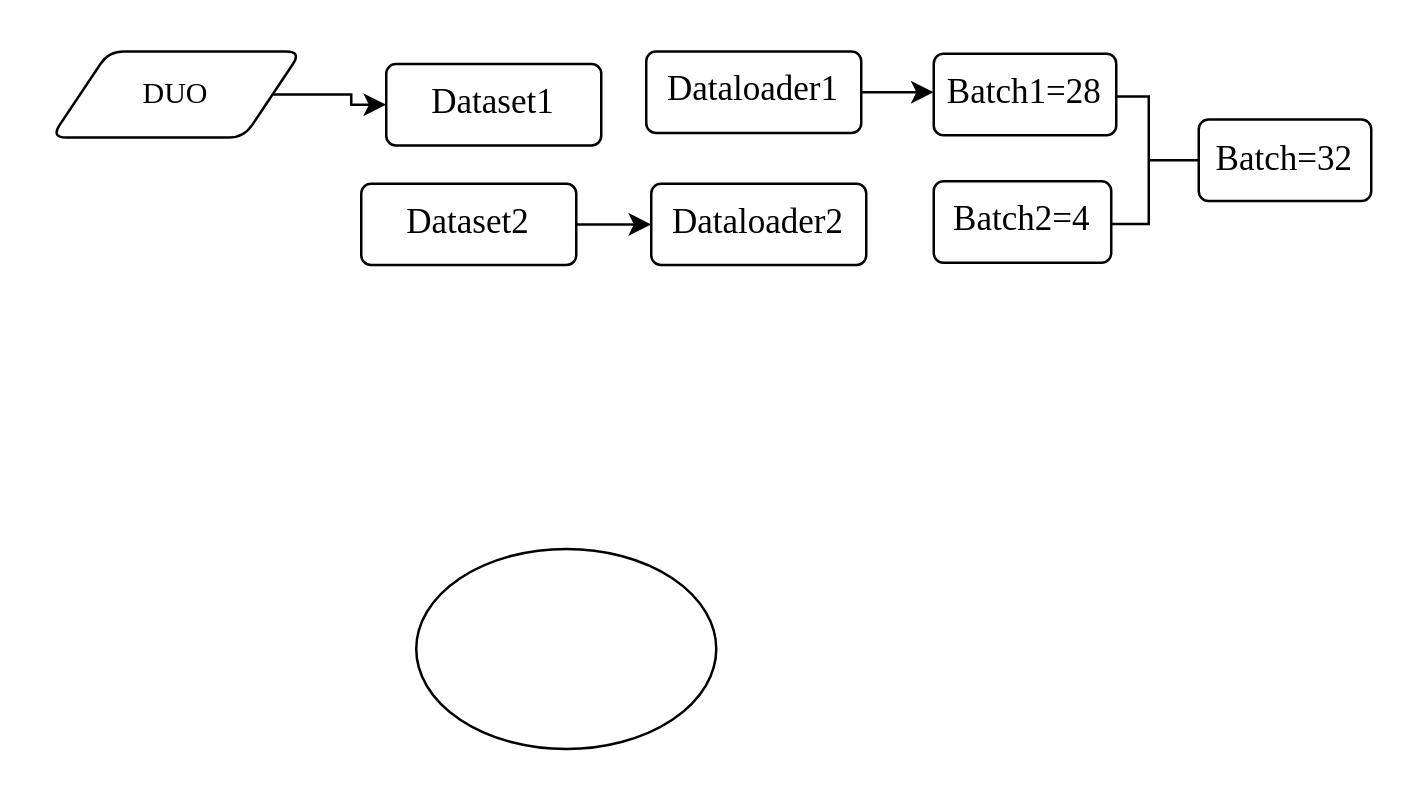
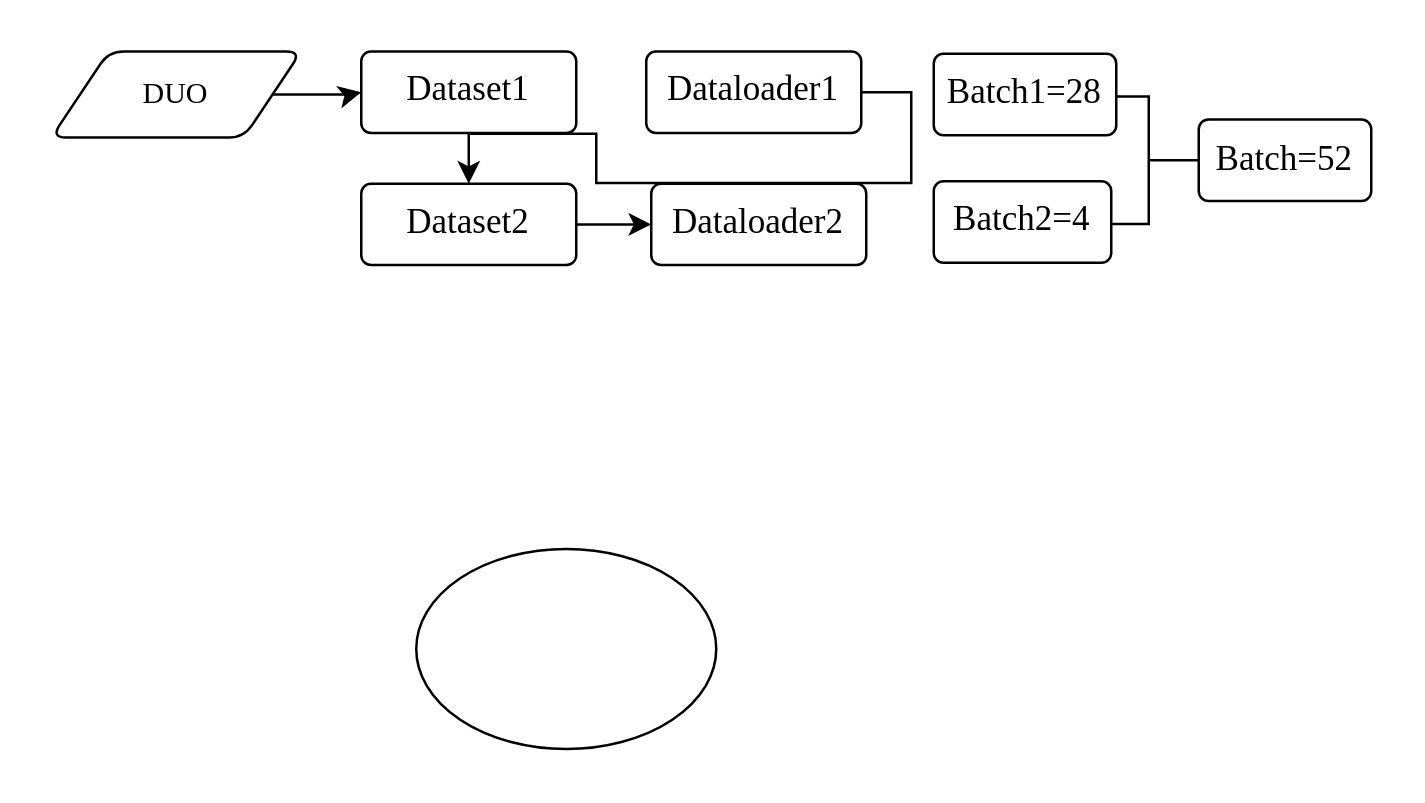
- <mxCell id="7" style="edgeStyle=orthogonalEdgeStyle;rounded=0;orthogonalLoop=1;jettySize=auto;html=1;exitX=1;exitY=0.5;exitDx=0;exitDy=0;entryX=0;entryY=0.5;entryDx=0;entryDy=0;" parent="1" source="8" target="12" edge="1"><mxGeometry relative="1" as="geometry" /></mxCell>
+ <mxCell id="7" style="edgeStyle=orthogonalEdgeStyle;rounded=0;orthogonalLoop=1;jettySize=auto;html=1;exitX=1;exitY=0.5;exitDx=0;exitDy=0;" parent="1" source="8" target="6" edge="1"><mxGeometry relative="1" as="geometry" /></mxCell>
- <mxCell id="4" value="&lt;font style=&quot;font-size: 14px;&quot;&gt;Dataset1&lt;/font&gt;" style="rounded=1;whiteSpace=wrap;html=1;shadow=0;strokeColor=default;strokeWidth=1;align=center;verticalAlign=middle;arcSize=12;fontFamily=Times New Roman;fontSize=12;fontColor=default;fillColor=default;" parent="1" vertex="1"><mxGeometry x="154" y="25" width="86" height="32.56" as="geometry" /></mxCell>
+ <mxCell id="4" value="&lt;font style=&quot;font-size: 14px;&quot;&gt;Dataset1&lt;/font&gt;" style="rounded=1;whiteSpace=wrap;html=1;shadow=0;strokeColor=default;strokeWidth=1;align=center;verticalAlign=middle;arcSize=12;fontFamily=Times New Roman;fontSize=12;fontColor=default;fillColor=default;" parent="1" vertex="1"><mxGeometry x="144" y="20" width="86" height="32.56" as="geometry" /></mxCell>
- <mxCell id="11" value="&lt;font style=&quot;font-size: 14px;&quot;&gt;Batch=32&lt;/font&gt;" style="rounded=1;whiteSpace=wrap;html=1;shadow=0;strokeColor=default;strokeWidth=1;align=center;verticalAlign=middle;arcSize=12;fontFamily=Times New Roman;fontSize=12;fontColor=default;fillColor=default;" parent="1" vertex="1"><mxGeometry x="479" y="47.22" width="69" height="32.56" as="geometry" /></mxCell>
+ <mxCell id="11" value="&lt;font style=&quot;font-size: 14px;&quot;&gt;Batch=52&lt;/font&gt;" style="rounded=1;whiteSpace=wrap;html=1;shadow=0;strokeColor=default;strokeWidth=1;align=center;verticalAlign=middle;arcSize=12;fontFamily=Times New Roman;fontSize=12;fontColor=default;fillColor=default;" parent="1" vertex="1"><mxGeometry x="479" y="47.22" width="69" height="32.56" as="geometry" /></mxCell>
